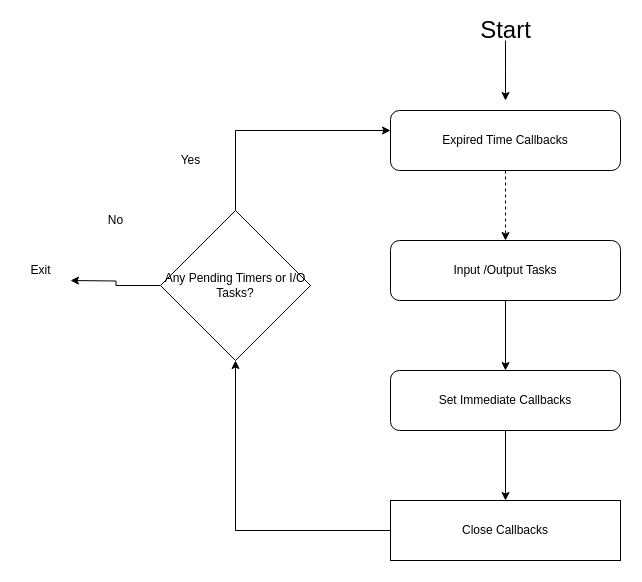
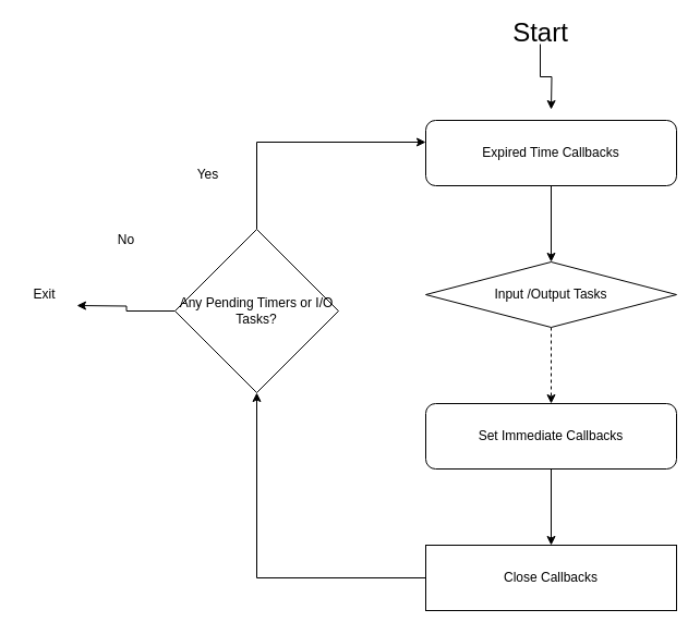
- <mxCell id="5" value="&lt;font style=&quot;font-size: 24px&quot;&gt;Start&lt;/font&gt;" style="text;html=1;align=center;verticalAlign=middle;resizable=0;points=[];autosize=1;" vertex="1" parent="1"><mxGeometry x="470" y="20" width="70" height="20" as="geometry" /></mxCell>
+ <mxCell id="5" value="&lt;font style=&quot;font-size: 24px&quot;&gt;Start&lt;/font&gt;" style="text;html=1;align=center;verticalAlign=middle;resizable=0;points=[];autosize=1;" vertex="1" parent="1"><mxGeometry x="460" y="20" width="70" height="20" as="geometry" /></mxCell>
- <mxCell id="2" style="edgeStyle=orthogonalEdgeStyle;rounded=0;orthogonalLoop=1;jettySize=auto;html=1;entryX=0.5;entryY=0;entryDx=0;entryDy=0;dashed=1;" edge="1" parent="1" source="3" target="7"><mxGeometry relative="1" as="geometry" /></mxCell>
+ <mxCell id="2" style="edgeStyle=orthogonalEdgeStyle;rounded=0;orthogonalLoop=1;jettySize=auto;html=1;entryX=0.5;entryY=0;entryDx=0;entryDy=0;" edge="1" parent="1" source="3" target="7"><mxGeometry relative="1" as="geometry" /></mxCell>
- <mxCell id="7" value="Input /Output Tasks" style="rounded=1;whiteSpace=wrap;html=1;" vertex="1" parent="1"><mxGeometry x="390" y="240" width="230" height="60" as="geometry" /></mxCell>
+ <mxCell id="7" value="Input /Output Tasks" style="rhombus;whiteSpace=wrap;html=1;" vertex="1" parent="1"><mxGeometry x="390" y="240" width="230" height="60" as="geometry" /></mxCell>
- <mxCell id="6" style="edgeStyle=orthogonalEdgeStyle;rounded=0;orthogonalLoop=1;jettySize=auto;html=1;" edge="1" parent="1" source="7" target="9"><mxGeometry relative="1" as="geometry" /></mxCell>
+ <mxCell id="6" style="edgeStyle=orthogonalEdgeStyle;rounded=0;orthogonalLoop=1;jettySize=auto;html=1;dashed=1;" edge="1" parent="1" source="7" target="9"><mxGeometry relative="1" as="geometry" /></mxCell>
